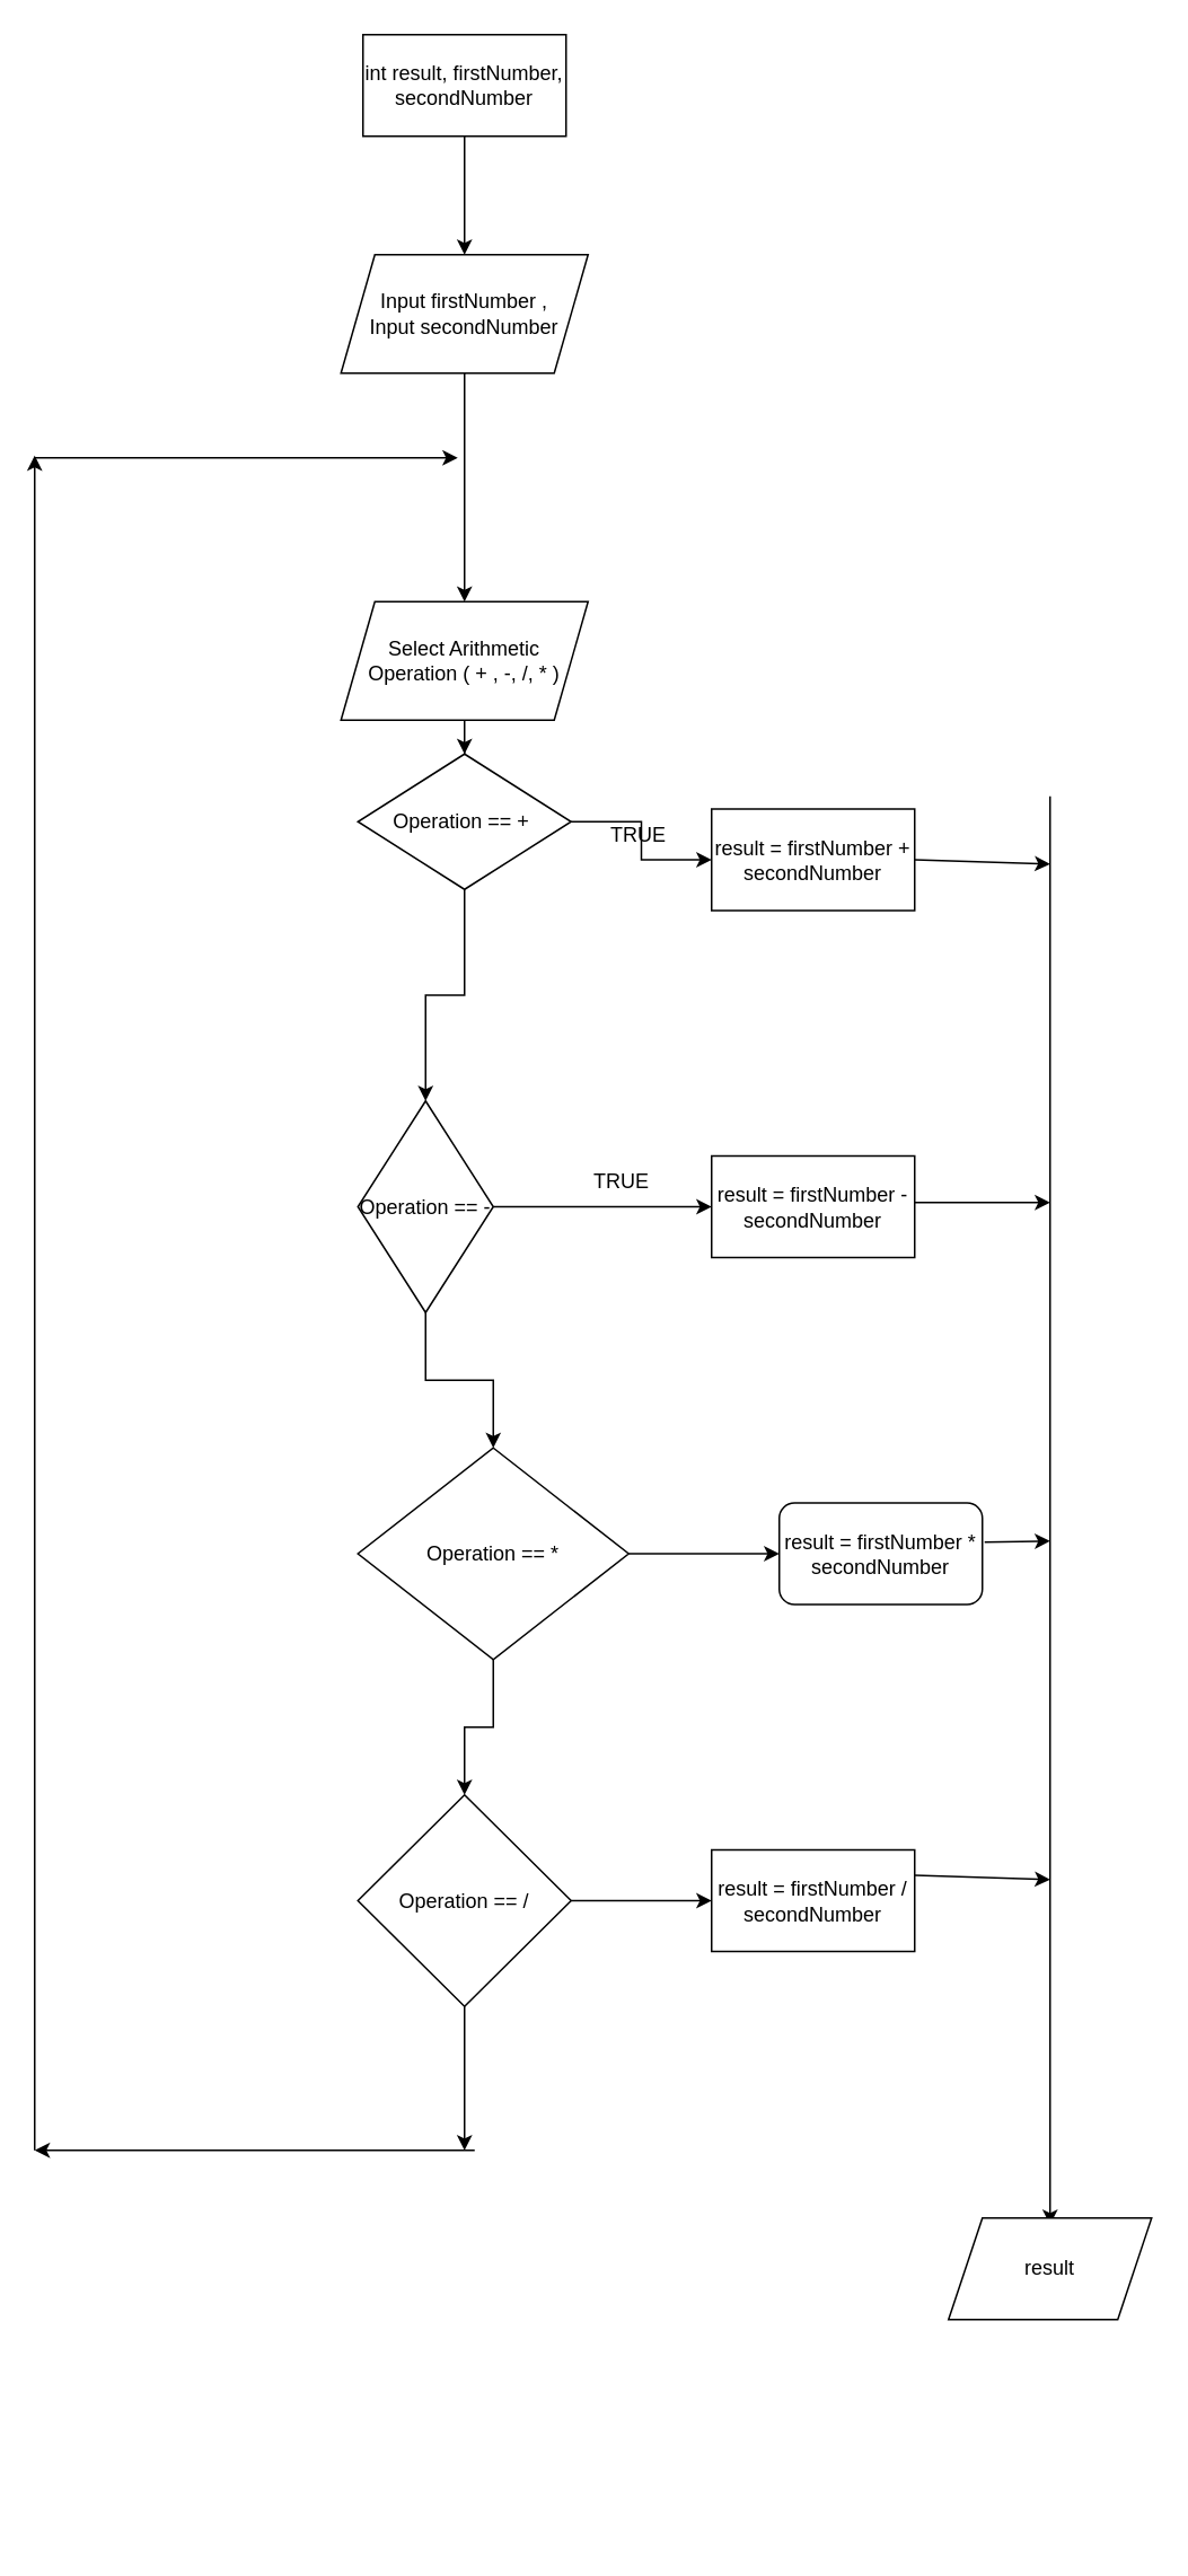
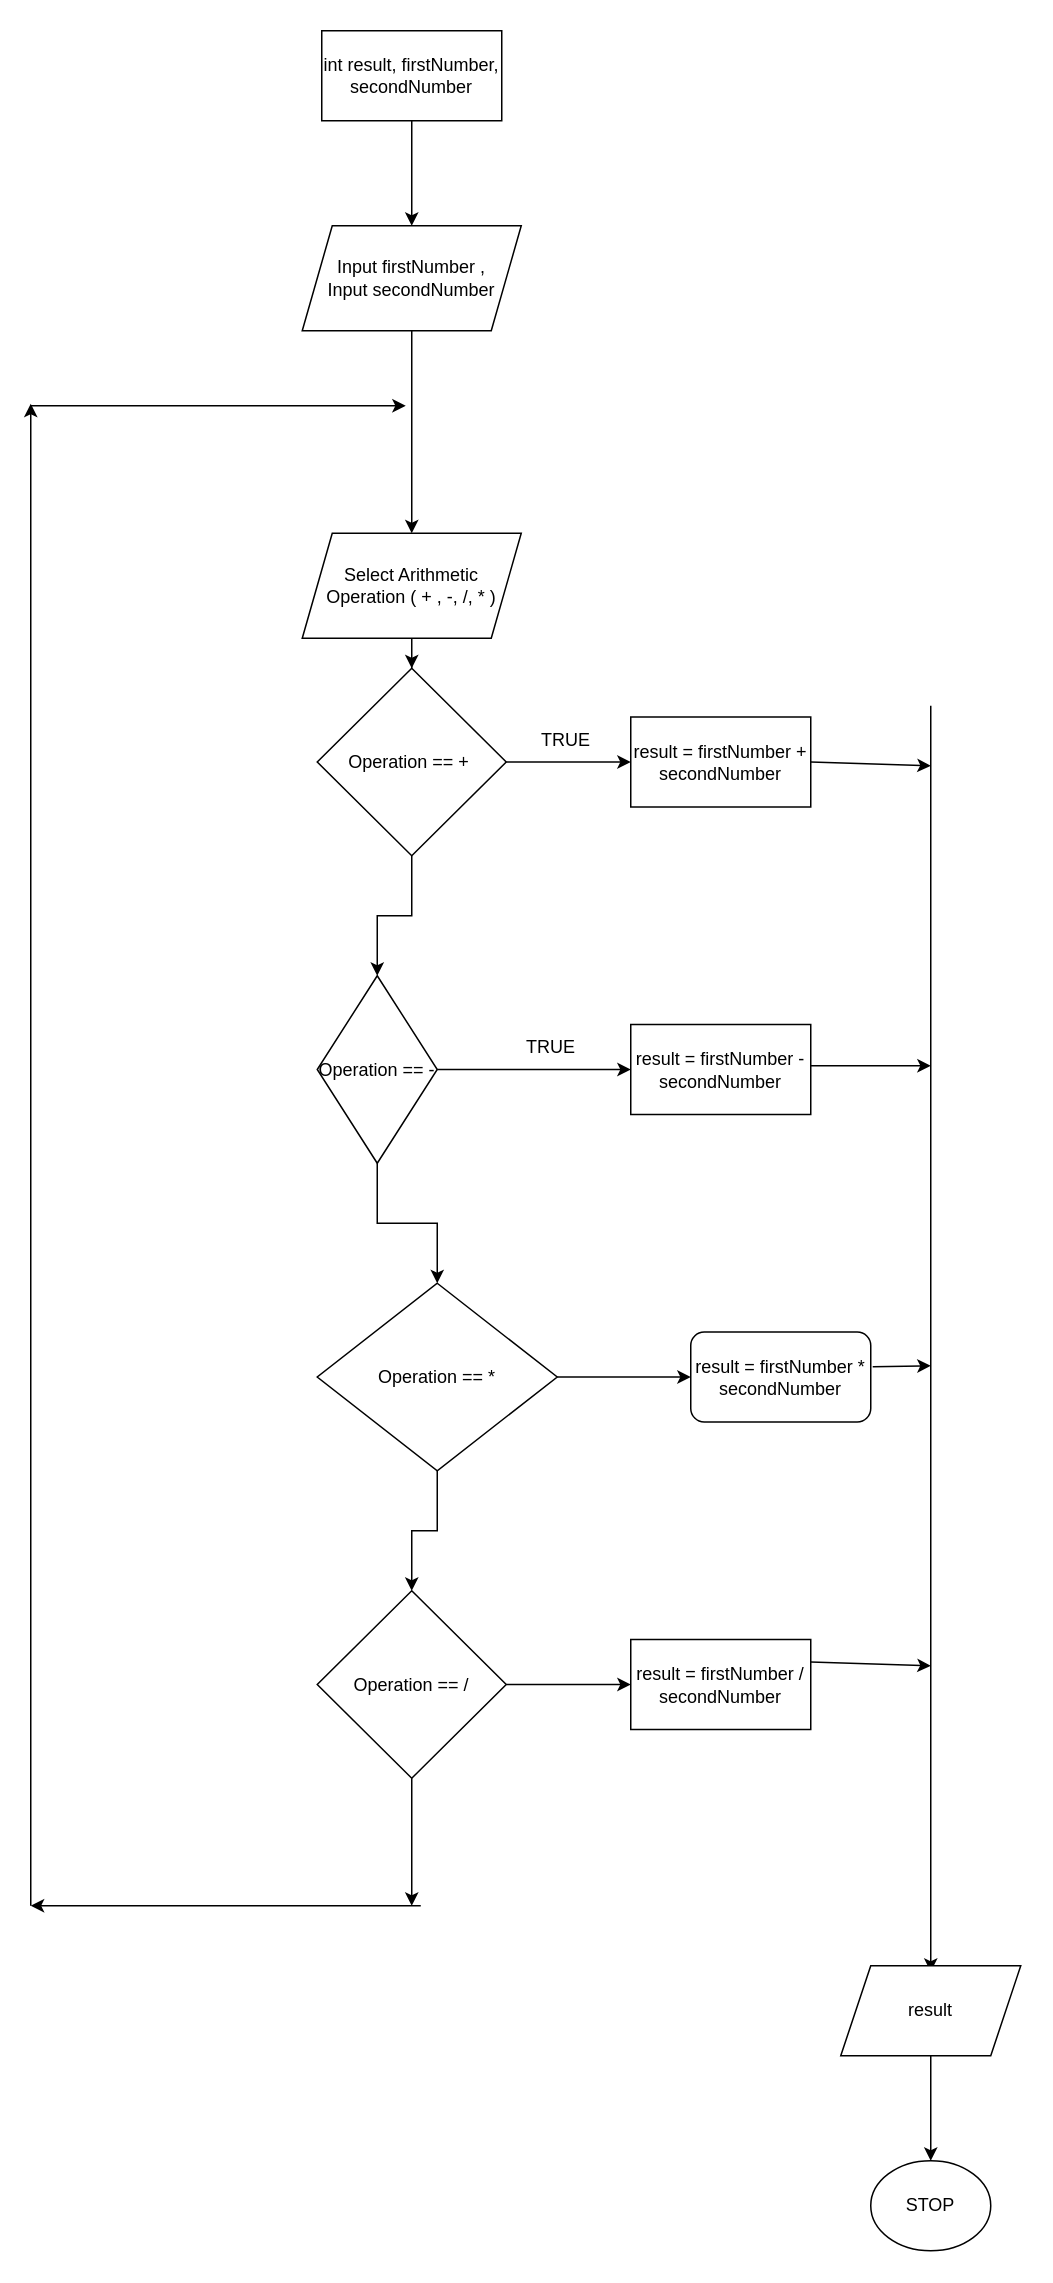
- <mxCell id="8" value="Operation == +&amp;nbsp;" style="rhombus;whiteSpace=wrap;html=1;" vertex="1" parent="1"><mxGeometry x="211" y="445" width="126" height="80" as="geometry" /></mxCell>
+ <mxCell id="8" value="Operation == +&amp;nbsp;" style="rhombus;whiteSpace=wrap;html=1;" vertex="1" parent="1"><mxGeometry x="211" y="445" width="126" height="125" as="geometry" /></mxCell>
+ <mxCell id="34" value="" style="edgeStyle=orthogonalEdgeStyle;rounded=0;orthogonalLoop=1;jettySize=auto;html=1;" edge="1" parent="1" source="35" target="36"><mxGeometry relative="1" as="geometry" /></mxCell>
+ <mxCell id="36" value="STOP" style="ellipse;whiteSpace=wrap;html=1;" vertex="1" parent="1"><mxGeometry x="580" y="1440" width="80" height="60" as="geometry" /></mxCell>
